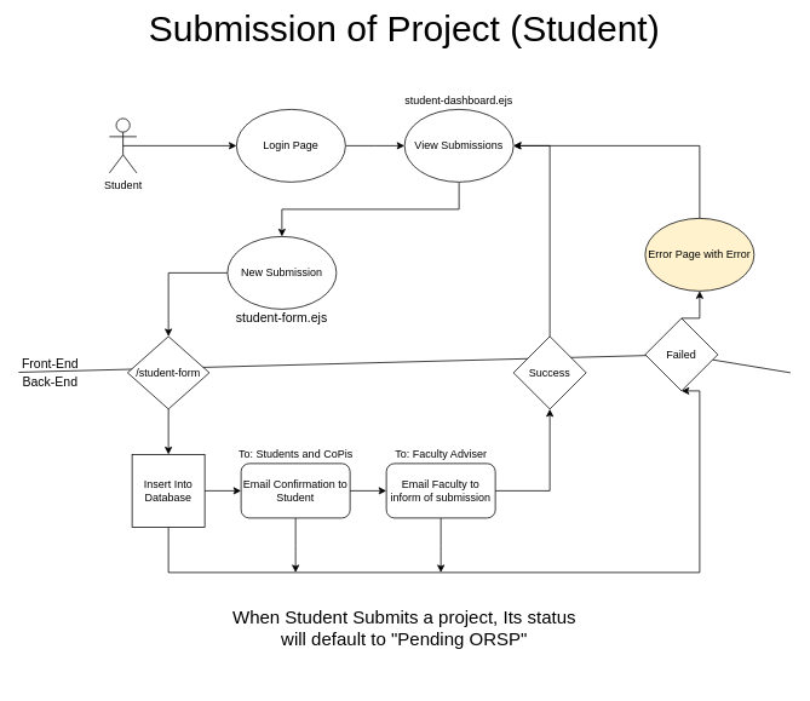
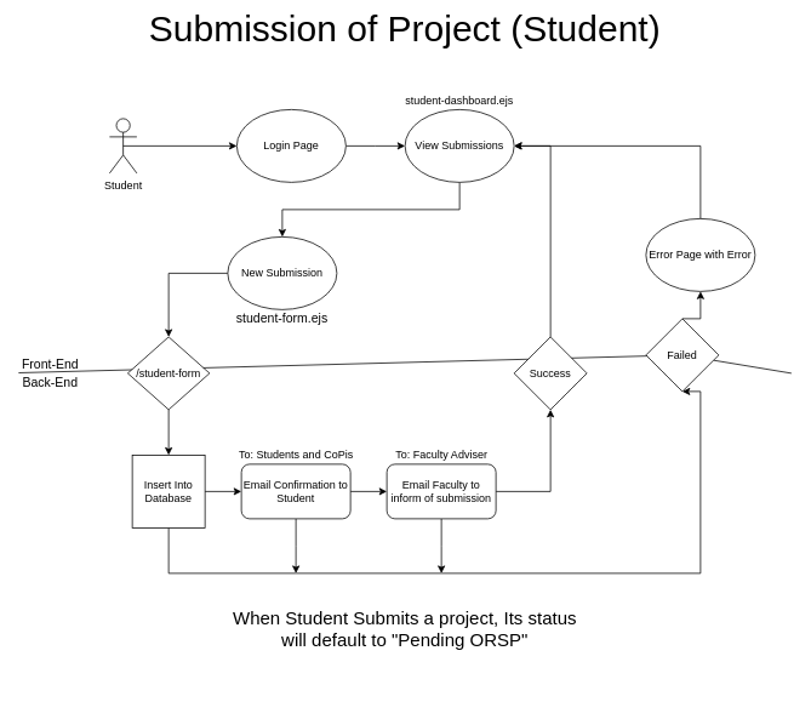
- <mxCell id="20" value="Error Page with Error" style="ellipse;whiteSpace=wrap;html=1;fillColor=#fff2cc;" parent="1" vertex="1"><mxGeometry x="710" y="240" width="120" height="80" as="geometry" /></mxCell>
+ <mxCell id="20" value="Error Page with Error" style="ellipse;whiteSpace=wrap;html=1;" parent="1" vertex="1"><mxGeometry x="710" y="240" width="120" height="80" as="geometry" /></mxCell>
